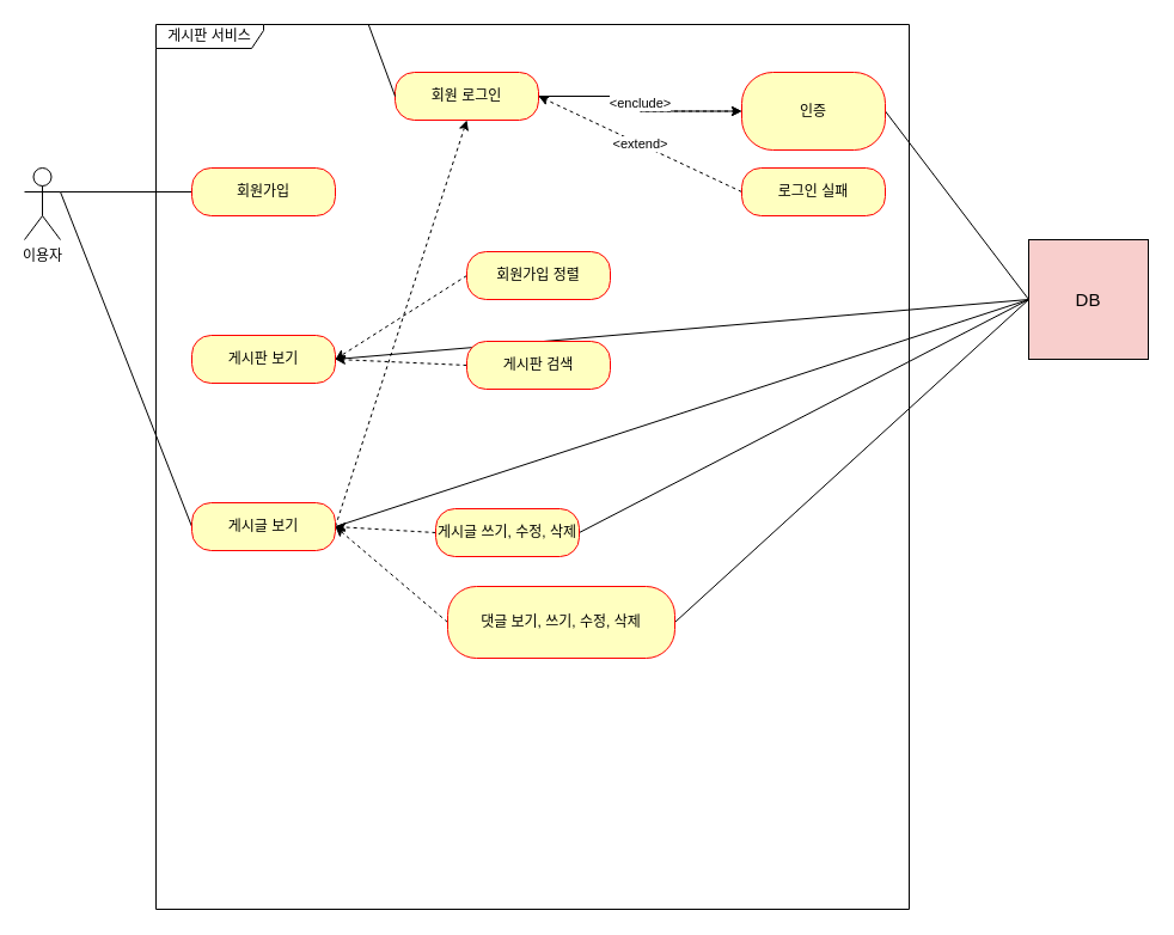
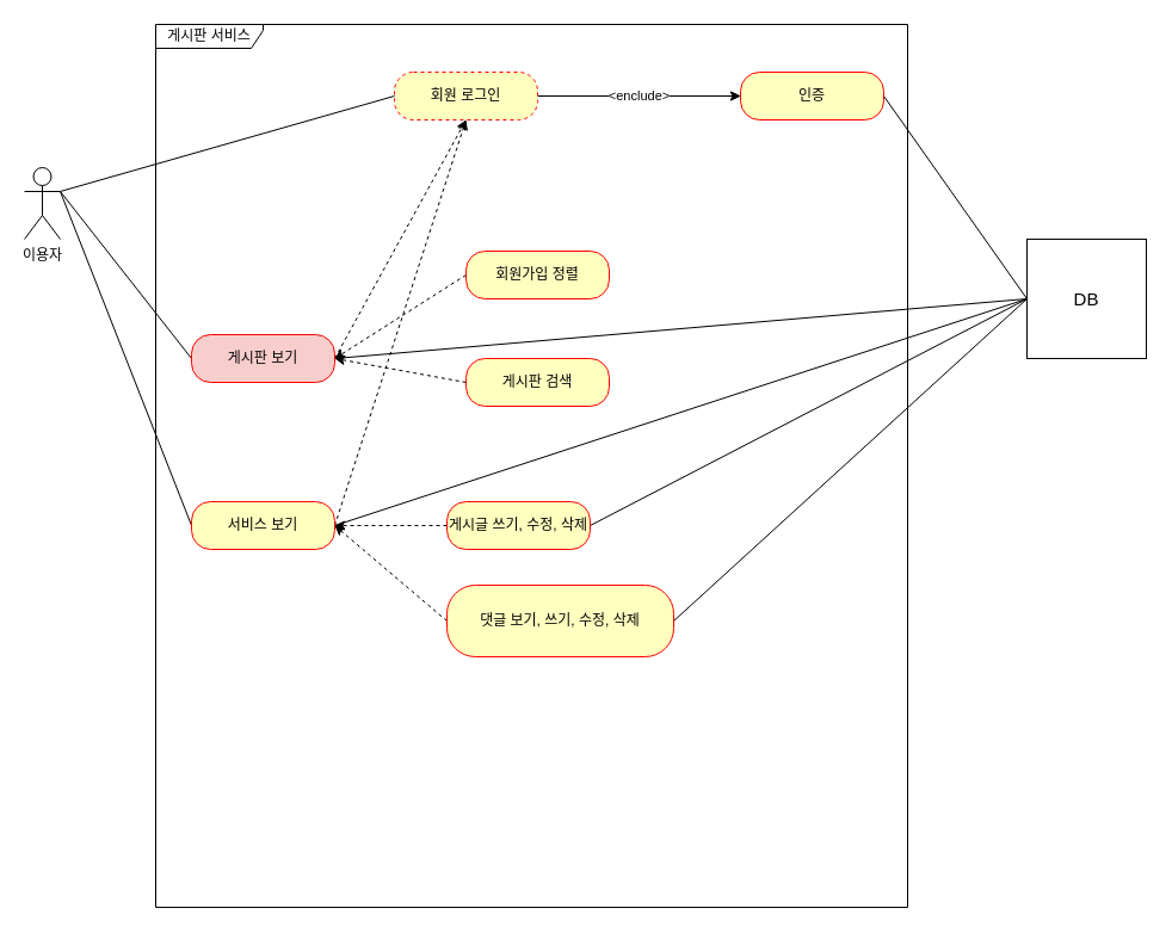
- <mxCell id="31" style="rounded=0;orthogonalLoop=1;jettySize=auto;html=1;exitX=0;exitY=0.5;exitDx=0;exitDy=0;endArrow=none;endFill=0;" edge="1" parent="1" source="16" target="3"><mxGeometry relative="1" as="geometry" /></mxCell>
+ <mxCell id="31" style="rounded=0;orthogonalLoop=1;jettySize=auto;html=1;exitX=0;exitY=0.5;exitDx=0;exitDy=0;entryX=1;entryY=0.333;entryDx=0;entryDy=0;entryPerimeter=0;endArrow=none;endFill=0;" edge="1" parent="1" source="16" target="2"><mxGeometry relative="1" as="geometry" /></mxCell>
- <mxCell id="16" value="회원 로그인" style="rounded=1;whiteSpace=wrap;html=1;arcSize=40;fontColor=#000000;fillColor=#ffffc0;strokeColor=#ff0000;" vertex="1" parent="1"><mxGeometry x="330" y="60" width="120" height="40" as="geometry" /></mxCell>
+ <mxCell id="16" value="회원 로그인" style="rounded=1;whiteSpace=wrap;html=1;arcSize=40;fontColor=#000000;fillColor=#ffffc0;strokeColor=#ff0000;dashed=1;" vertex="1" parent="1"><mxGeometry x="330" y="60" width="120" height="40" as="geometry" /></mxCell>
- <mxCell id="18" value="인증" style="rounded=1;whiteSpace=wrap;html=1;arcSize=40;fontColor=#000000;fillColor=#ffffc0;strokeColor=#ff0000;" vertex="1" parent="1"><mxGeometry x="620" y="60" width="120" height="65" as="geometry" /></mxCell>
+ <mxCell id="18" value="인증" style="rounded=1;whiteSpace=wrap;html=1;arcSize=40;fontColor=#000000;fillColor=#ffffc0;strokeColor=#ff0000;" vertex="1" parent="1"><mxGeometry x="620" y="60" width="120" height="40" as="geometry" /></mxCell>
- <mxCell id="19" value="&amp;lt;extend&amp;gt;" style="rounded=0;orthogonalLoop=1;jettySize=auto;html=1;exitX=0;exitY=0.5;exitDx=0;exitDy=0;entryX=1;entryY=0.5;entryDx=0;entryDy=0;dashed=1;" edge="1" parent="1" source="20" target="16"><mxGeometry relative="1" as="geometry" /></mxCell>
- <mxCell id="4" style="edgeStyle=orthogonalEdgeStyle;rounded=0;orthogonalLoop=1;jettySize=auto;html=1;exitX=0;exitY=0.5;exitDx=0;exitDy=0;entryX=1;entryY=0.333;entryDx=0;entryDy=0;entryPerimeter=0;endArrow=none;endFill=0;" edge="1" parent="1" source="5" target="2"><mxGeometry relative="1" as="geometry" /></mxCell>
- <mxCell id="5" value="회원가입" style="rounded=1;whiteSpace=wrap;html=1;arcSize=40;fontColor=#000000;fillColor=#ffffc0;strokeColor=#ff0000;" vertex="1" parent="1"><mxGeometry x="160" y="140" width="120" height="40" as="geometry" /></mxCell>
- <mxCell id="20" value="로그인 실패" style="rounded=1;whiteSpace=wrap;html=1;arcSize=40;fontColor=#000000;fillColor=#ffffc0;strokeColor=#ff0000;" vertex="1" parent="1"><mxGeometry x="620" y="140" width="120" height="40" as="geometry" /></mxCell>
+ <mxCell id="7" style="rounded=0;orthogonalLoop=1;jettySize=auto;html=1;exitX=1;exitY=0.5;exitDx=0;exitDy=0;entryX=0.5;entryY=1;entryDx=0;entryDy=0;dashed=1;" edge="1" parent="1" source="9" target="16"><mxGeometry relative="1" as="geometry" /></mxCell>
+ <mxCell id="6" style="rounded=0;orthogonalLoop=1;jettySize=auto;html=1;exitX=0;exitY=0.5;exitDx=0;exitDy=0;entryX=1;entryY=0.333;entryDx=0;entryDy=0;entryPerimeter=0;endArrow=none;endFill=0;" edge="1" parent="1" source="9" target="2"><mxGeometry relative="1" as="geometry" /></mxCell>
- <mxCell id="32" value="DB" style="html=1;dropTarget=0;whiteSpace=wrap;fontFamily=Helvetica;fontSize=15;fontColor=default;fillColor=#f8cecc;" vertex="1" parent="1"><mxGeometry x="860" y="200" width="100" height="100" as="geometry" /></mxCell>
+ <mxCell id="32" value="DB" style="html=1;dropTarget=0;whiteSpace=wrap;fontFamily=Helvetica;fontSize=15;fontColor=default;" vertex="1" parent="1"><mxGeometry x="860" y="200" width="100" height="100" as="geometry" /></mxCell>
- <mxCell id="9" value="게시판 보기" style="rounded=1;whiteSpace=wrap;html=1;arcSize=40;fontColor=#000000;fillColor=#ffffc0;strokeColor=#ff0000;" vertex="1" parent="1"><mxGeometry x="160" y="280" width="120" height="40" as="geometry" /></mxCell>
+ <mxCell id="9" value="게시판 보기" style="rounded=1;whiteSpace=wrap;html=1;arcSize=40;fontColor=#000000;fillColor=#f8cecc;strokeColor=#ff0000;" vertex="1" parent="1"><mxGeometry x="160" y="280" width="120" height="40" as="geometry" /></mxCell>
- <mxCell id="24" value="게시판 검색" style="rounded=1;whiteSpace=wrap;html=1;arcSize=40;fontColor=#000000;fillColor=#ffffc0;strokeColor=#ff0000;" vertex="1" parent="1"><mxGeometry x="390" y="285" width="120" height="40" as="geometry" /></mxCell>
+ <mxCell id="24" value="게시판 검색" style="rounded=1;whiteSpace=wrap;html=1;arcSize=40;fontColor=#000000;fillColor=#ffffc0;strokeColor=#ff0000;" vertex="1" parent="1"><mxGeometry x="390" y="300" width="120" height="40" as="geometry" /></mxCell>
- <mxCell id="13" value="게시글 보기" style="rounded=1;whiteSpace=wrap;html=1;arcSize=40;fontColor=#000000;fillColor=#ffffc0;strokeColor=#ff0000;" vertex="1" parent="1"><mxGeometry x="160" y="420" width="120" height="40" as="geometry" /></mxCell>
+ <mxCell id="13" value="서비스 보기" style="rounded=1;whiteSpace=wrap;html=1;arcSize=40;fontColor=#000000;fillColor=#ffffc0;strokeColor=#ff0000;" vertex="1" parent="1"><mxGeometry x="160" y="420" width="120" height="40" as="geometry" /></mxCell>
- <mxCell id="27" value="게시글 쓰기, 수정, 삭제" style="rounded=1;whiteSpace=wrap;html=1;arcSize=40;fontColor=#000000;fillColor=#ffffc0;strokeColor=#ff0000;" vertex="1" parent="1"><mxGeometry x="364" y="425" width="120" height="40" as="geometry" /></mxCell>
+ <mxCell id="27" value="게시글 쓰기, 수정, 삭제" style="rounded=1;whiteSpace=wrap;html=1;arcSize=40;fontColor=#000000;fillColor=#ffffc0;strokeColor=#ff0000;" vertex="1" parent="1"><mxGeometry x="374" y="420" width="120" height="40" as="geometry" /></mxCell>
